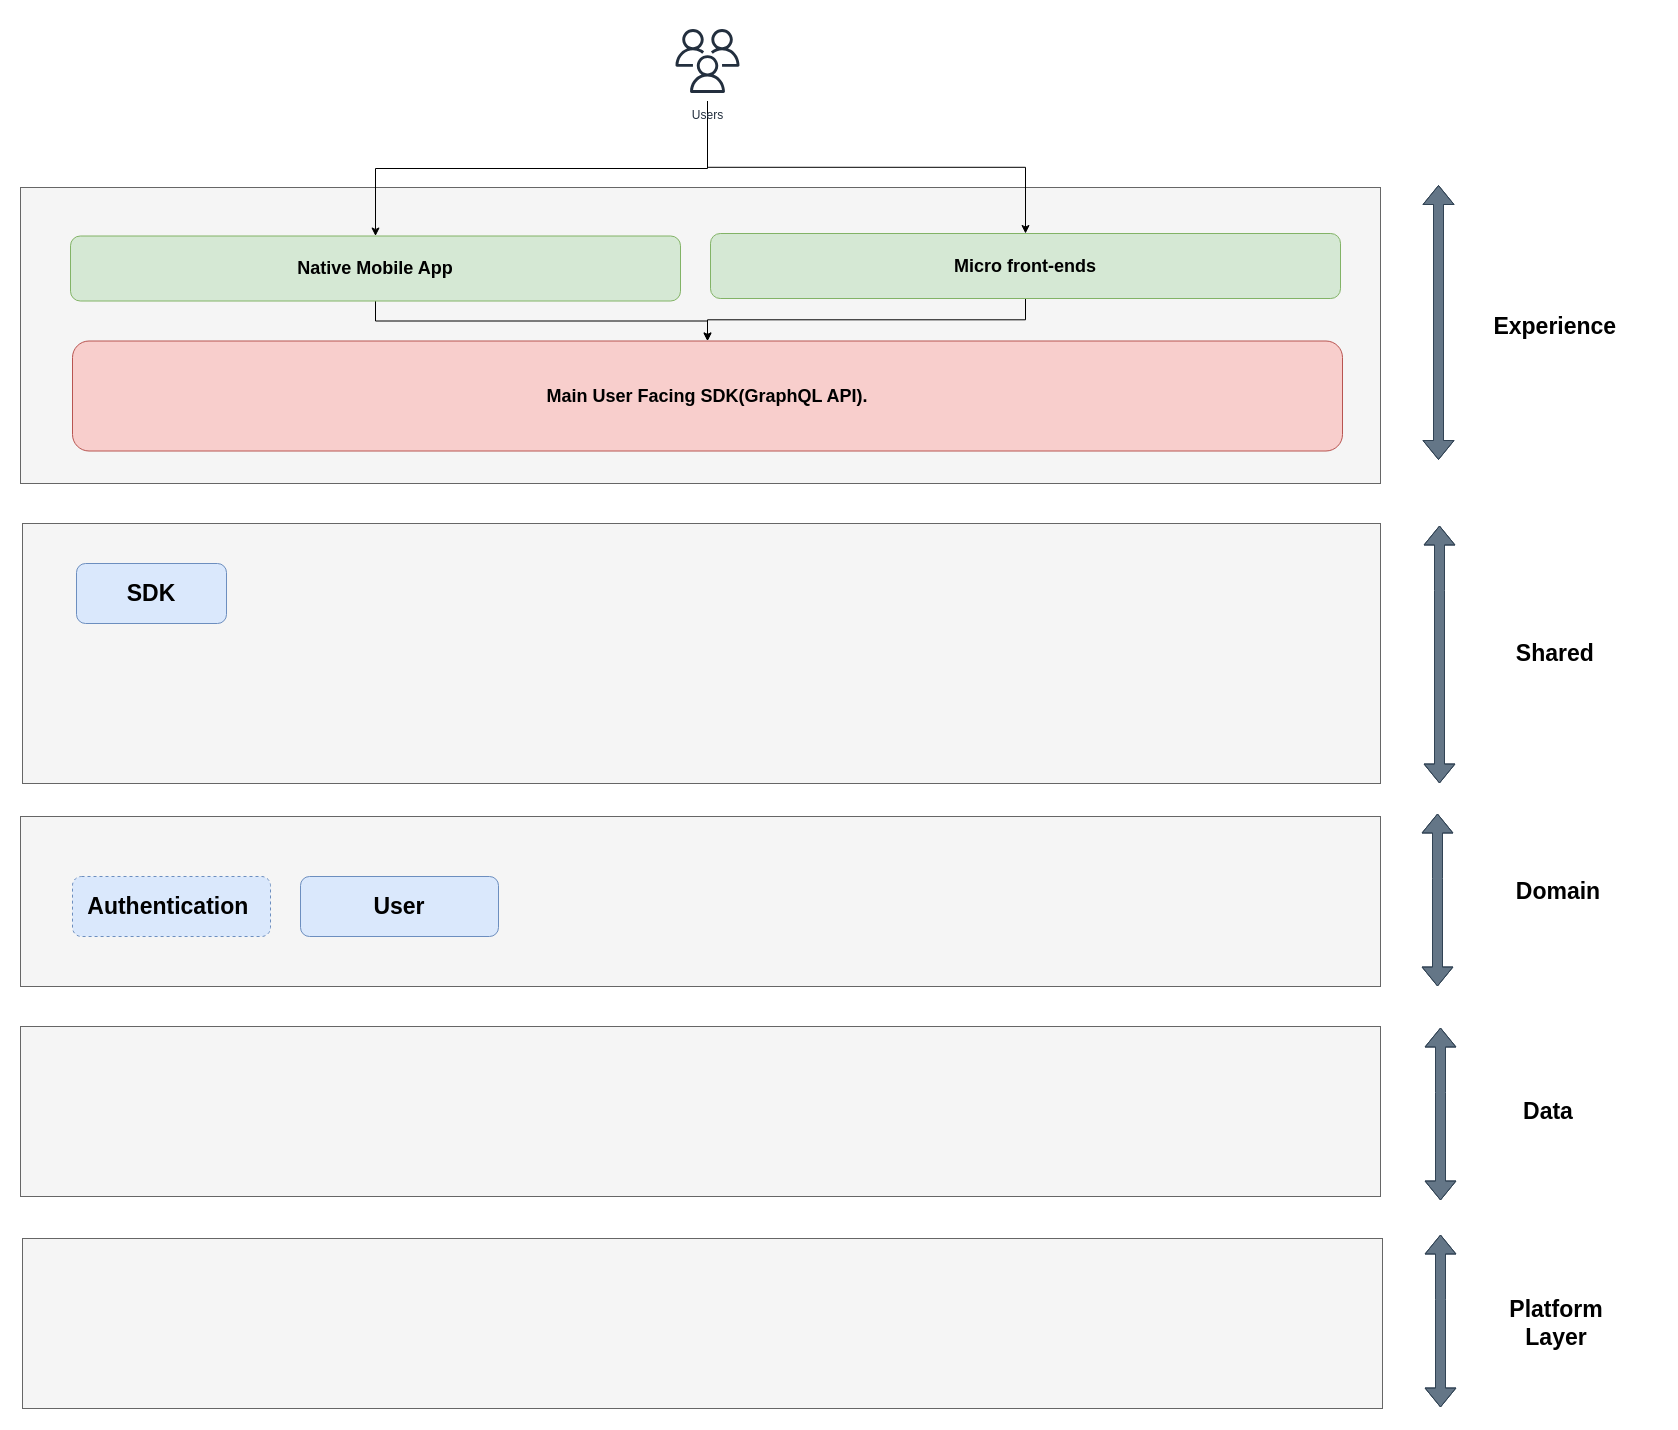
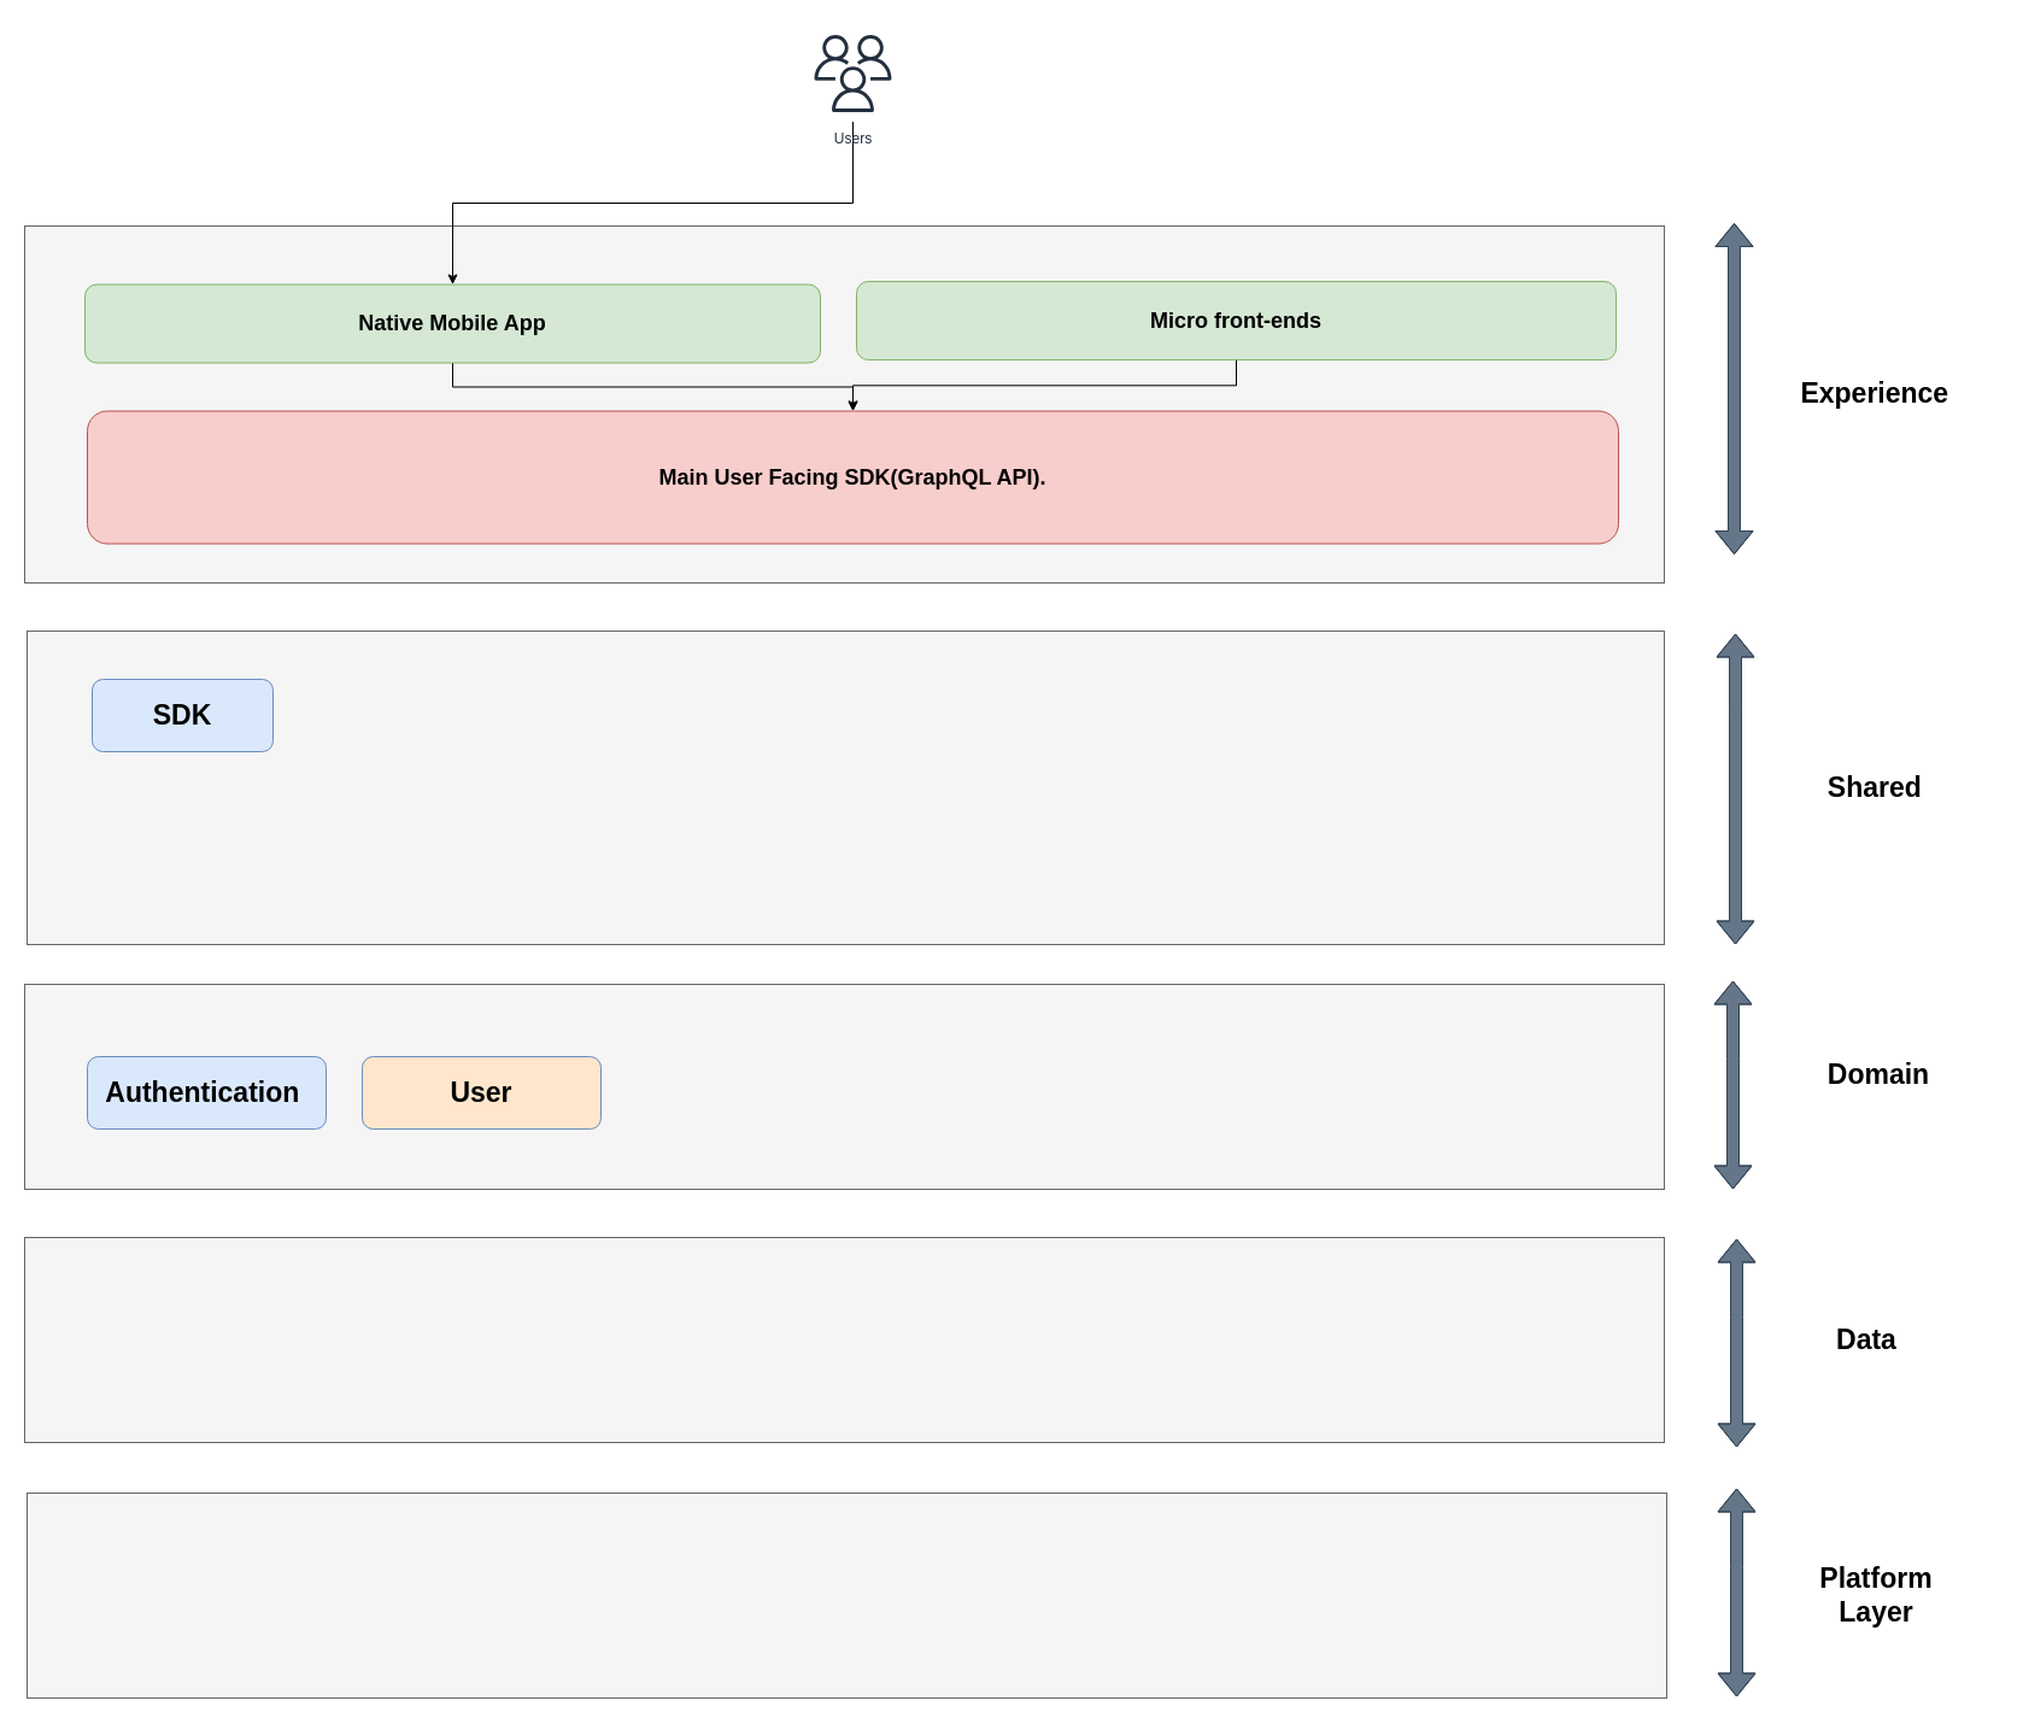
- <mxCell id="3" style="edgeStyle=orthogonalEdgeStyle;rounded=0;orthogonalLoop=1;jettySize=auto;html=1;fontSize=18;" parent="1" source="5" target="11" edge="1"><mxGeometry relative="1" as="geometry" /></mxCell>
- <mxCell id="16" value="&lt;b&gt;Authentication&amp;nbsp;&lt;/b&gt;" style="rounded=1;whiteSpace=wrap;html=1;fontSize=23;fillColor=#dae8fc;strokeColor=#6c8ebf;dashed=1;" parent="1" vertex="1"><mxGeometry x="72" y="876" width="198" height="60" as="geometry" /></mxCell>
+ <mxCell id="16" value="&lt;b&gt;Authentication&amp;nbsp;&lt;/b&gt;" style="rounded=1;whiteSpace=wrap;html=1;fontSize=23;fillColor=#dae8fc;strokeColor=#6c8ebf;" parent="1" vertex="1"><mxGeometry x="72" y="876" width="198" height="60" as="geometry" /></mxCell>
- <mxCell id="17" value="&lt;b&gt;User&lt;/b&gt;" style="rounded=1;whiteSpace=wrap;html=1;fontSize=23;fillColor=#dae8fc;strokeColor=#6c8ebf;" parent="1" vertex="1"><mxGeometry x="300" y="876" width="198" height="60" as="geometry" /></mxCell>
+ <mxCell id="17" value="&lt;b&gt;User&lt;/b&gt;" style="rounded=1;whiteSpace=wrap;html=1;fontSize=23;fillColor=#ffe6cc;strokeColor=#6c8ebf;" parent="1" vertex="1"><mxGeometry x="300" y="876" width="198" height="60" as="geometry" /></mxCell>
